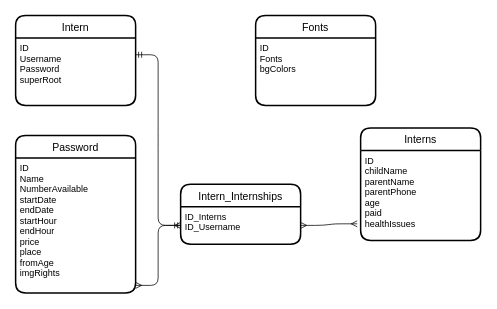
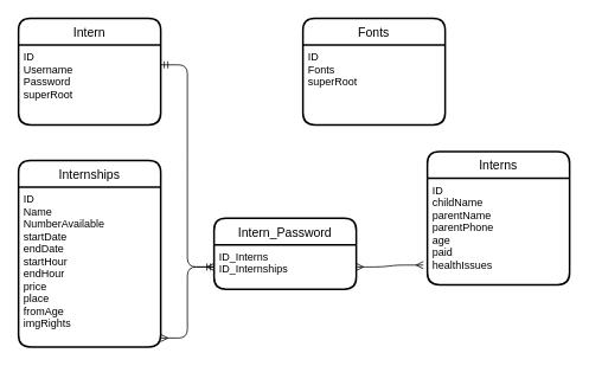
- <mxCell id="5" value="ID&#10;Fonts&#10;bgColors" style="align=left;strokeColor=none;fillColor=none;spacingLeft=4;fontSize=12;verticalAlign=top;resizable=0;rotatable=0;part=1;" vertex="1" parent="4"><mxGeometry y="30" width="160" height="90" as="geometry" /></mxCell>
+ <mxCell id="5" value="ID&#10;Fonts&#10;superRoot" style="align=left;strokeColor=none;fillColor=none;spacingLeft=4;fontSize=12;verticalAlign=top;resizable=0;rotatable=0;part=1;" vertex="1" parent="4"><mxGeometry y="30" width="160" height="90" as="geometry" /></mxCell>
- <mxCell id="7" value="Password" style="swimlane;childLayout=stackLayout;horizontal=1;startSize=30;horizontalStack=0;rounded=1;fontSize=14;fontStyle=0;strokeWidth=2;resizeParent=0;resizeLast=1;shadow=0;dashed=0;align=center;" vertex="1" parent="1"><mxGeometry x="20" y="180" width="160" height="210" as="geometry" /></mxCell>
+ <mxCell id="7" value="Internships" style="swimlane;childLayout=stackLayout;horizontal=1;startSize=30;horizontalStack=0;rounded=1;fontSize=14;fontStyle=0;strokeWidth=2;resizeParent=0;resizeLast=1;shadow=0;dashed=0;align=center;" vertex="1" parent="1"><mxGeometry x="20" y="180" width="160" height="210" as="geometry" /></mxCell>
- <mxCell id="9" value="Intern_Internships" style="swimlane;childLayout=stackLayout;horizontal=1;startSize=30;horizontalStack=0;rounded=1;fontSize=14;fontStyle=0;strokeWidth=2;resizeParent=0;resizeLast=1;shadow=0;dashed=0;align=center;" vertex="1" parent="1"><mxGeometry x="240" y="245" width="160" height="80" as="geometry" /></mxCell>
+ <mxCell id="9" value="Intern_Password" style="swimlane;childLayout=stackLayout;horizontal=1;startSize=30;horizontalStack=0;rounded=1;fontSize=14;fontStyle=0;strokeWidth=2;resizeParent=0;resizeLast=1;shadow=0;dashed=0;align=center;" vertex="1" parent="1"><mxGeometry x="240" y="245" width="160" height="80" as="geometry" /></mxCell>
- <mxCell id="10" value="ID_Interns&#10;ID_Username" style="align=left;strokeColor=none;fillColor=none;spacingLeft=4;fontSize=12;verticalAlign=top;resizable=0;rotatable=0;part=1;" vertex="1" parent="9"><mxGeometry y="30" width="160" height="50" as="geometry" /></mxCell>
+ <mxCell id="10" value="ID_Interns&#10;ID_Internships" style="align=left;strokeColor=none;fillColor=none;spacingLeft=4;fontSize=12;verticalAlign=top;resizable=0;rotatable=0;part=1;" vertex="1" parent="9"><mxGeometry y="30" width="160" height="50" as="geometry" /></mxCell>
